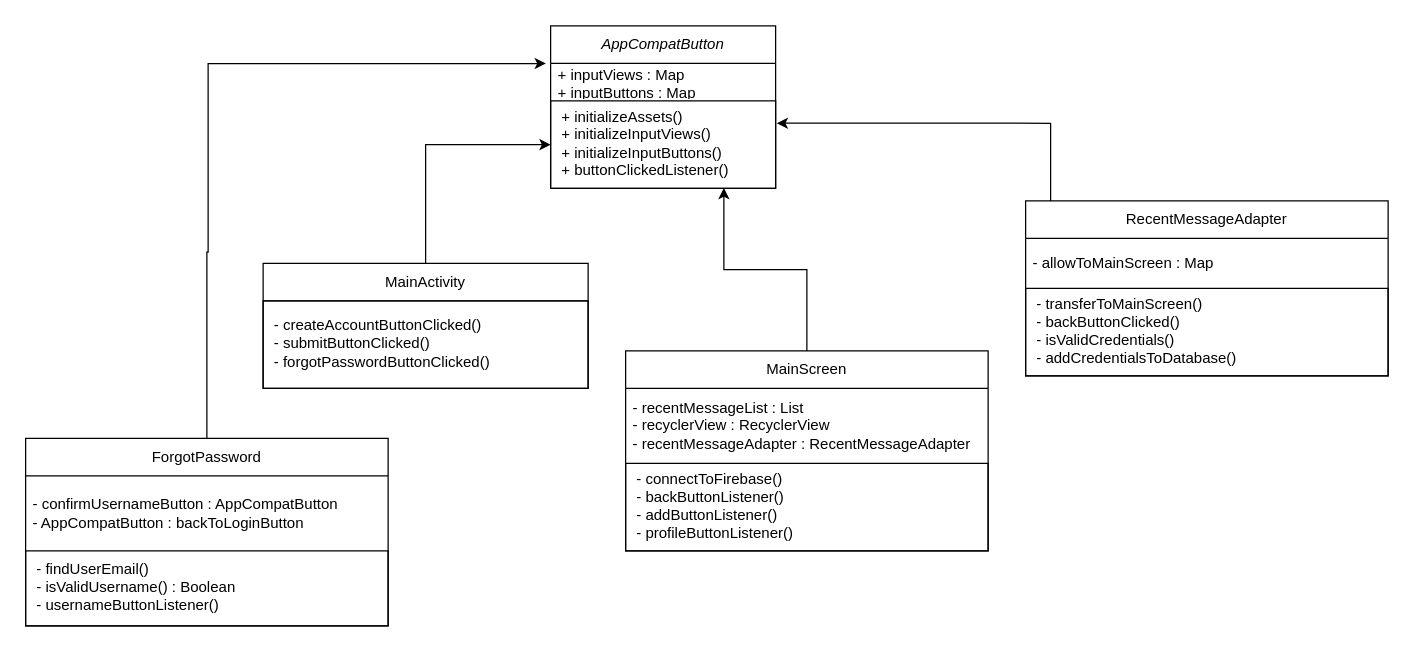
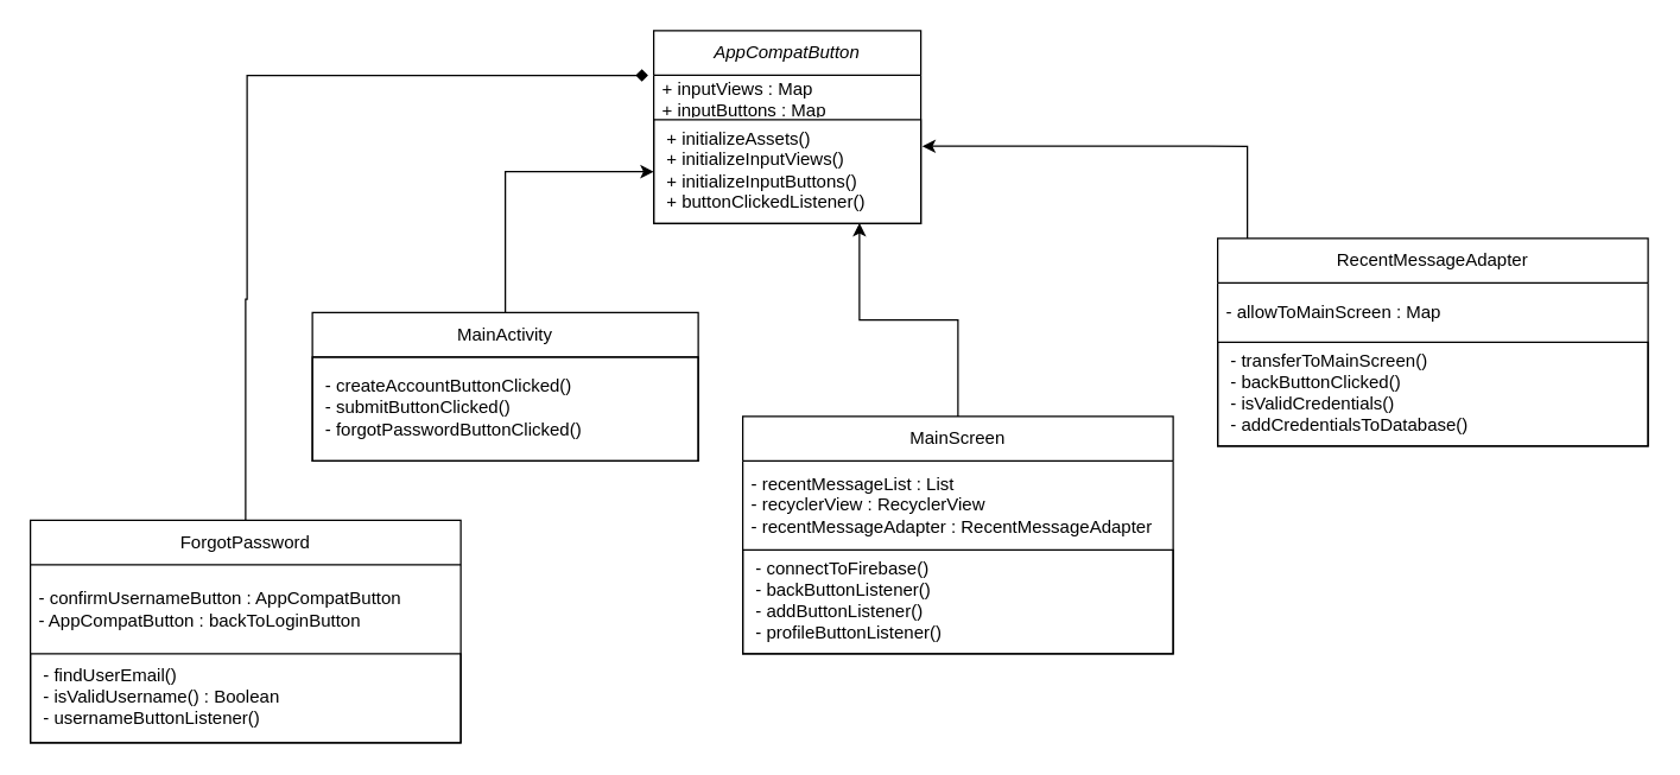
- <mxCell id="16" style="edgeStyle=orthogonalEdgeStyle;rounded=0;orthogonalLoop=1;jettySize=auto;html=1;entryX=-0.021;entryY=0.005;entryDx=0;entryDy=0;entryPerimeter=0;" edge="1" parent="1" source="17" target="3"><mxGeometry relative="1" as="geometry"><mxPoint x="165" y="50" as="targetPoint" /><Array as="points"><mxPoint x="165" y="201" /><mxPoint x="166" y="201" /><mxPoint x="166" y="50" /></Array></mxGeometry></mxCell>
+ <mxCell id="16" style="edgeStyle=orthogonalEdgeStyle;rounded=0;orthogonalLoop=1;jettySize=auto;html=1;entryX=-0.021;entryY=0.005;entryDx=0;entryDy=0;entryPerimeter=0;endArrow=diamond;" edge="1" parent="1" source="17" target="3"><mxGeometry relative="1" as="geometry"><mxPoint x="165" y="50" as="targetPoint" /><Array as="points"><mxPoint x="165" y="201" /><mxPoint x="166" y="201" /><mxPoint x="166" y="50" /></Array></mxGeometry></mxCell>
